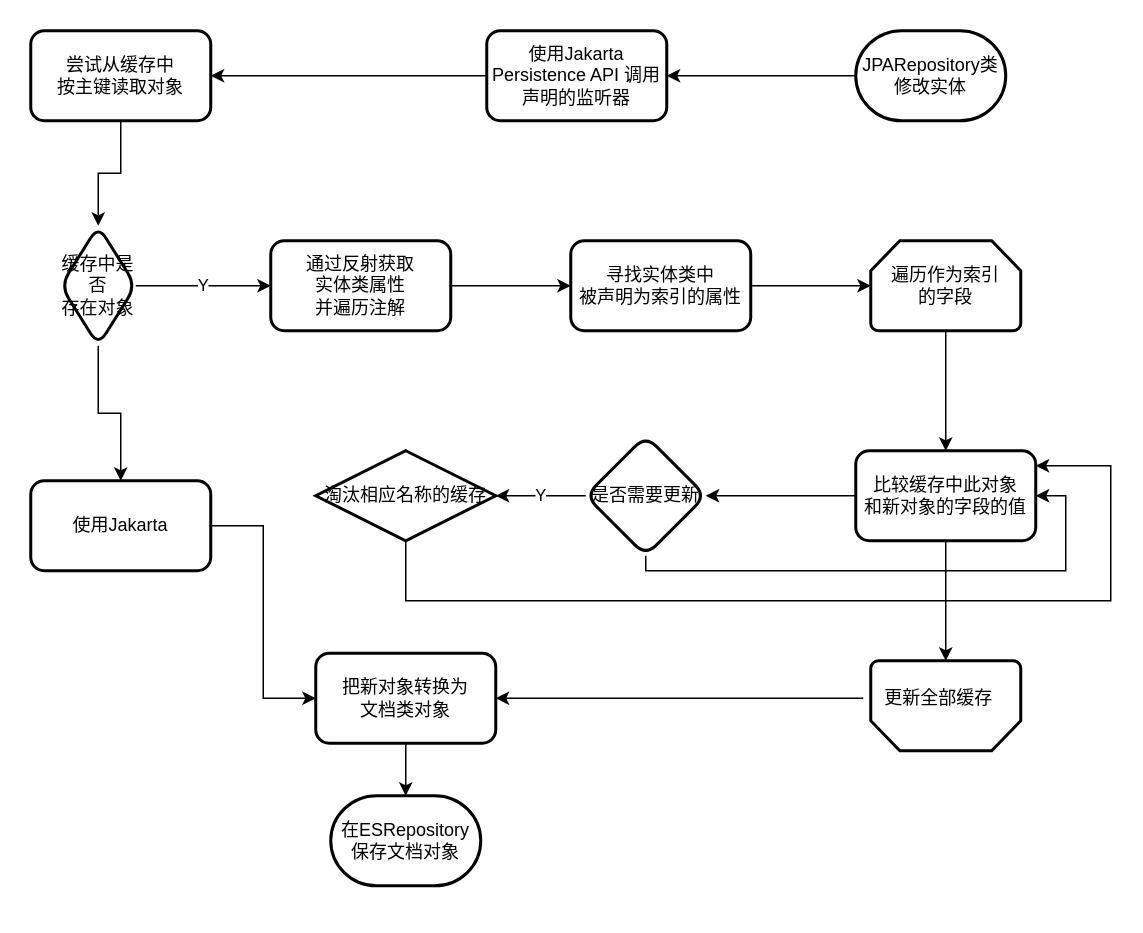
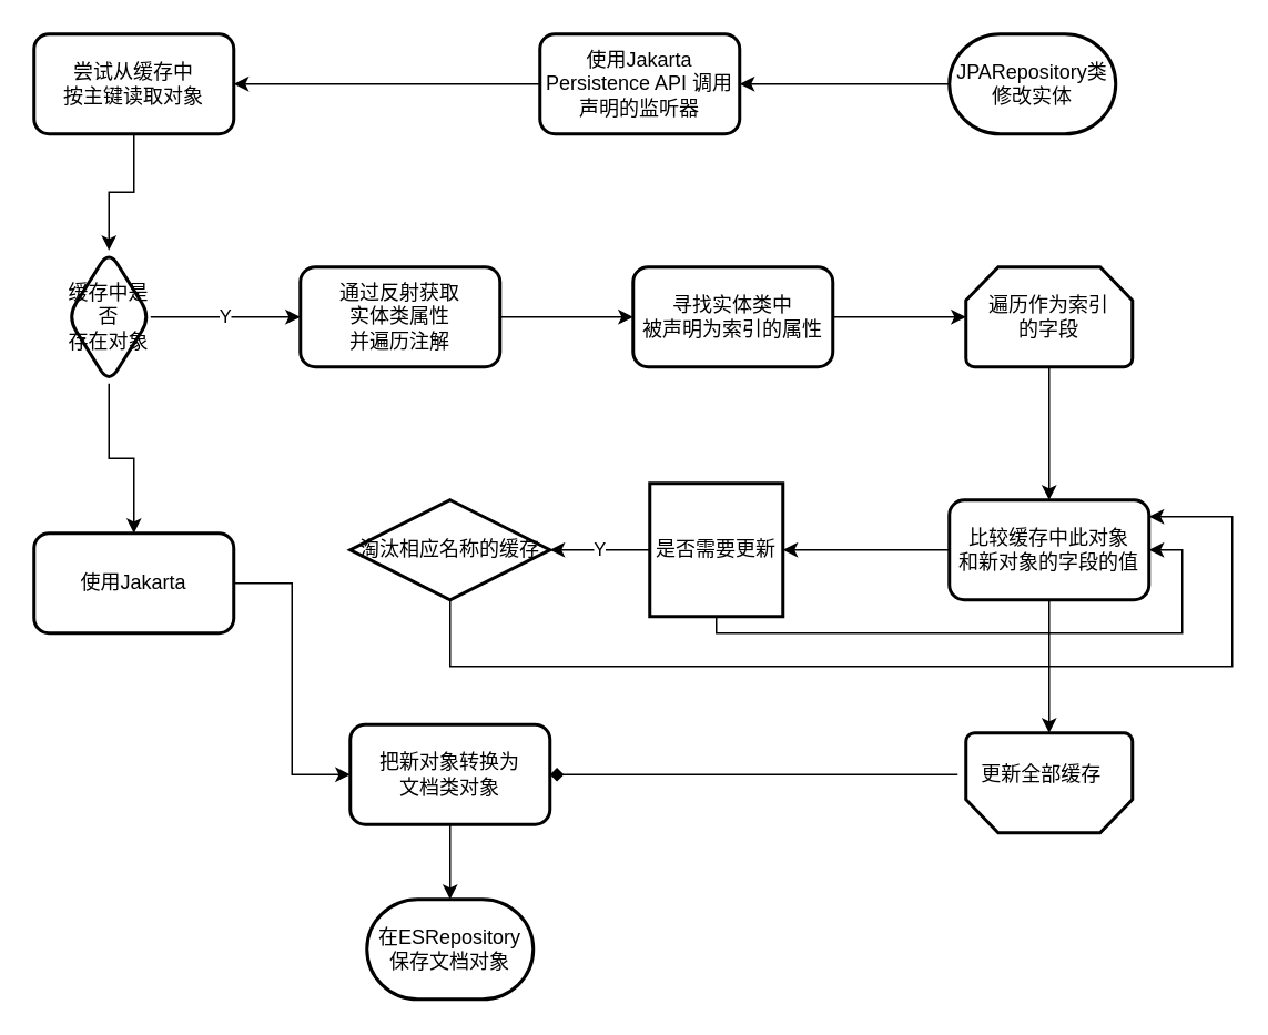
- <mxCell id="24" value="是否需要更新" style="rhombus;whiteSpace=wrap;html=1;rounded=1;strokeWidth=2;" vertex="1" parent="1"><mxGeometry x="390" y="290" width="80" height="80" as="geometry" /></mxCell>
+ <mxCell id="24" value="是否需要更新" style="whiteSpace=wrap;html=1;strokeWidth=2;rounded=0;" vertex="1" parent="1"><mxGeometry x="390" y="290" width="80" height="80" as="geometry" /></mxCell>
- <mxCell id="28" style="edgeStyle=orthogonalEdgeStyle;rounded=0;orthogonalLoop=1;jettySize=auto;html=1;" edge="1" parent="1" source="29" target="31"><mxGeometry relative="1" as="geometry" /></mxCell>
+ <mxCell id="28" style="edgeStyle=orthogonalEdgeStyle;rounded=0;orthogonalLoop=1;jettySize=auto;html=1;endArrow=diamond;" edge="1" parent="1" source="29" target="31"><mxGeometry relative="1" as="geometry" /></mxCell>
- <mxCell id="32" value="在ESRepository&lt;div&gt;保存文档对象&lt;/div&gt;" style="strokeWidth=2;html=1;shape=mxgraph.flowchart.terminator;whiteSpace=wrap;" vertex="1" parent="1"><mxGeometry x="220" y="530" width="100" height="60" as="geometry" /></mxCell>
+ <mxCell id="32" value="在ESRepository&lt;div&gt;保存文档对象&lt;/div&gt;" style="strokeWidth=2;html=1;shape=mxgraph.flowchart.terminator;whiteSpace=wrap;" vertex="1" parent="1"><mxGeometry x="220" y="540" width="100" height="60" as="geometry" /></mxCell>
